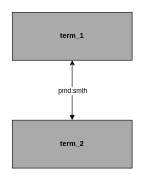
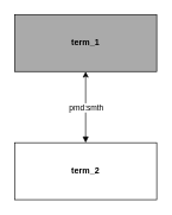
- <mxCell id="5" value="term_2" style="rounded=0;whiteSpace=wrap;html=1;fillColor=#aaaaaa;strokeColor=#000000;fontStyle=1;" parent="1" vertex="1"><mxGeometry x="20" y="200" width="200" height="80" as="geometry" /></mxCell>
+ <mxCell id="5" value="term_2" style="rounded=0;whiteSpace=wrap;html=1;fillColor=#ffffff;strokeColor=#000000;fontStyle=1;" parent="1" vertex="1"><mxGeometry x="20" y="200" width="200" height="80" as="geometry" /></mxCell>
